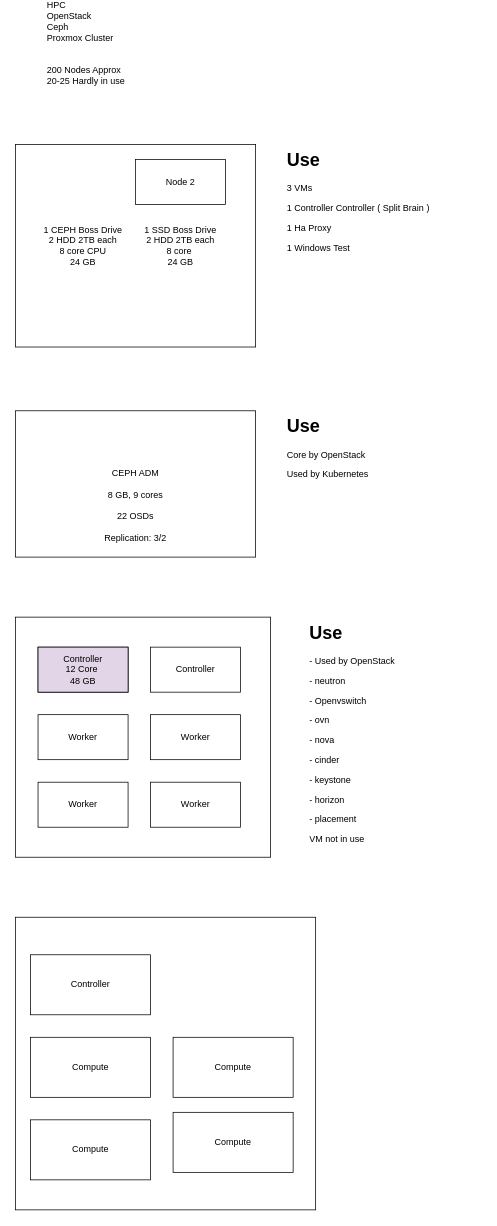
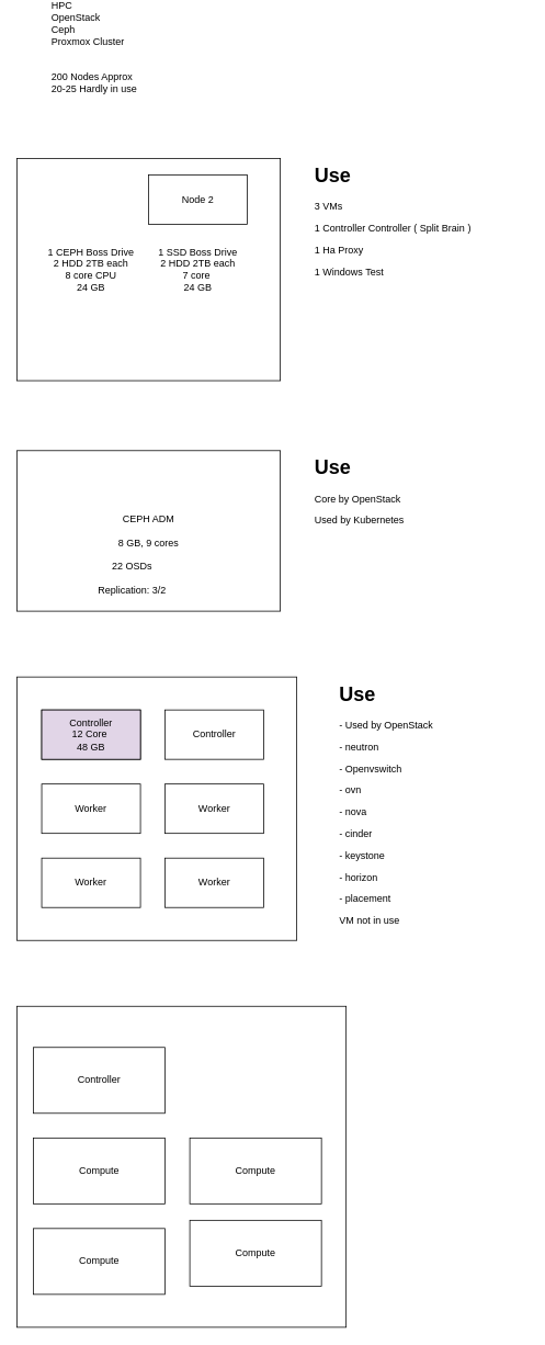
- <mxCell id="6" value="1 SSD Boss Drive&lt;div&gt;2 HDD 2TB each&lt;/div&gt;&lt;div&gt;8 core&amp;nbsp;&lt;/div&gt;&lt;div&gt;24 GB&lt;/div&gt;" style="text;html=1;align=center;verticalAlign=middle;whiteSpace=wrap;rounded=0;" vertex="1" parent="1"><mxGeometry x="170" y="290" width="140" height="70" as="geometry" /></mxCell>
+ <mxCell id="6" value="1 SSD Boss Drive&lt;div&gt;2 HDD 2TB each&lt;/div&gt;&lt;div&gt;7 core&amp;nbsp;&lt;/div&gt;&lt;div&gt;24 GB&lt;/div&gt;" style="text;html=1;align=center;verticalAlign=middle;whiteSpace=wrap;rounded=0;" vertex="1" parent="1"><mxGeometry x="170" y="290" width="140" height="70" as="geometry" /></mxCell>
- <mxCell id="9" value="22 OSDs&lt;div&gt;&lt;br&gt;&lt;/div&gt;&lt;div&gt;Replication: 3/2&lt;/div&gt;" style="text;html=1;align=center;verticalAlign=middle;whiteSpace=wrap;rounded=0;" vertex="1" parent="1"><mxGeometry x="115" y="670" width="130" height="60" as="geometry" /></mxCell>
+ <mxCell id="9" value="22 OSDs&lt;div&gt;&lt;br&gt;&lt;/div&gt;&lt;div&gt;Replication: 3/2&lt;/div&gt;" style="text;html=1;align=center;verticalAlign=middle;whiteSpace=wrap;rounded=0;" vertex="1" parent="1"><mxGeometry x="95" y="670" width="130" height="60" as="geometry" /></mxCell>
